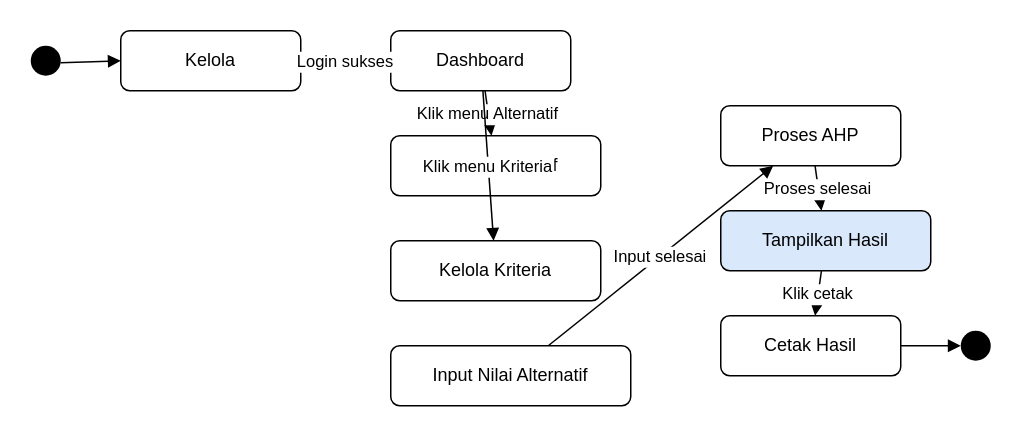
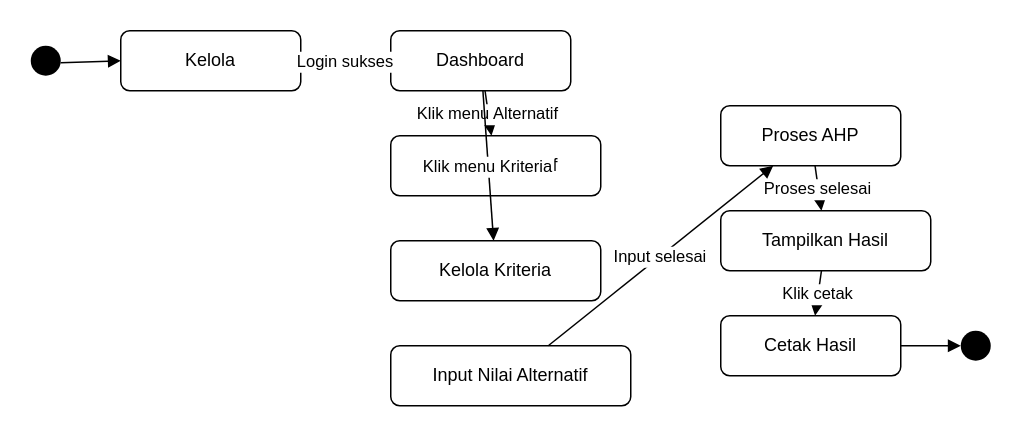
- <mxCell id="14" value="Tampilkan Hasil" style="rounded=1;whiteSpace=wrap;html=1;fillColor=#dae8fc;" vertex="1" parent="1"><mxGeometry x="480" y="140" width="140" height="40" as="geometry" /></mxCell>
+ <mxCell id="14" value="Tampilkan Hasil" style="rounded=1;whiteSpace=wrap;html=1;" vertex="1" parent="1"><mxGeometry x="480" y="140" width="140" height="40" as="geometry" /></mxCell>
